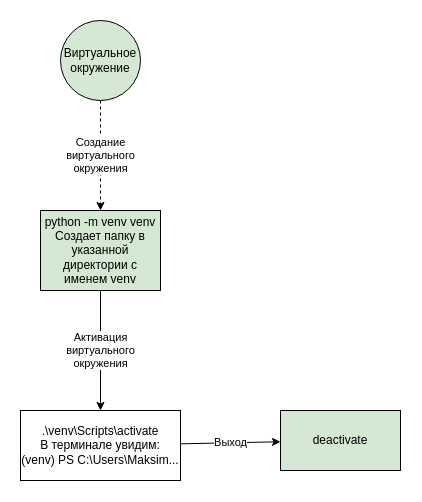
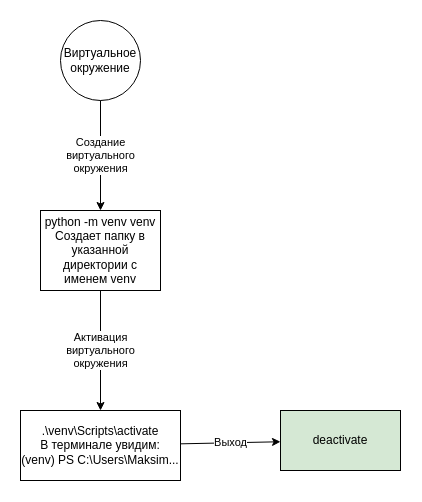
- <mxCell id="2" value="Виртуальное окружение" style="ellipse;whiteSpace=wrap;html=1;aspect=fixed;fillColor=#d5e8d4;" vertex="1" parent="1"><mxGeometry x="60" y="20" width="80" height="80" as="geometry" /></mxCell>
+ <mxCell id="2" value="Виртуальное окружение" style="ellipse;whiteSpace=wrap;html=1;aspect=fixed;" vertex="1" parent="1"><mxGeometry x="60" y="20" width="80" height="80" as="geometry" /></mxCell>
- <mxCell id="3" value="Создание&lt;div&gt;виртуального&lt;/div&gt;&lt;div&gt;окружения&lt;/div&gt;" style="endArrow=classic;html=1;rounded=0;dashed=1;" edge="1" parent="1" source="2" target="4"><mxGeometry width="50" height="50" relative="1" as="geometry"><mxPoint x="130" y="200" as="sourcePoint" /><mxPoint x="100" y="240" as="targetPoint" /></mxGeometry></mxCell>
+ <mxCell id="3" value="Создание&lt;div&gt;виртуального&lt;/div&gt;&lt;div&gt;окружения&lt;/div&gt;" style="endArrow=classic;html=1;rounded=0;" edge="1" parent="1" source="2" target="4"><mxGeometry width="50" height="50" relative="1" as="geometry"><mxPoint x="130" y="200" as="sourcePoint" /><mxPoint x="100" y="240" as="targetPoint" /></mxGeometry></mxCell>
- <mxCell id="4" value="python -m venv venv&lt;br&gt;Создает папку в указанной директории с именем venv" style="rounded=0;whiteSpace=wrap;html=1;fillColor=#d5e8d4;" vertex="1" parent="1"><mxGeometry x="40" y="210" width="120" height="80" as="geometry" /></mxCell>
+ <mxCell id="4" value="python -m venv venv&lt;br&gt;Создает папку в указанной директории с именем venv" style="rounded=0;whiteSpace=wrap;html=1;" vertex="1" parent="1"><mxGeometry x="40" y="210" width="120" height="80" as="geometry" /></mxCell>
